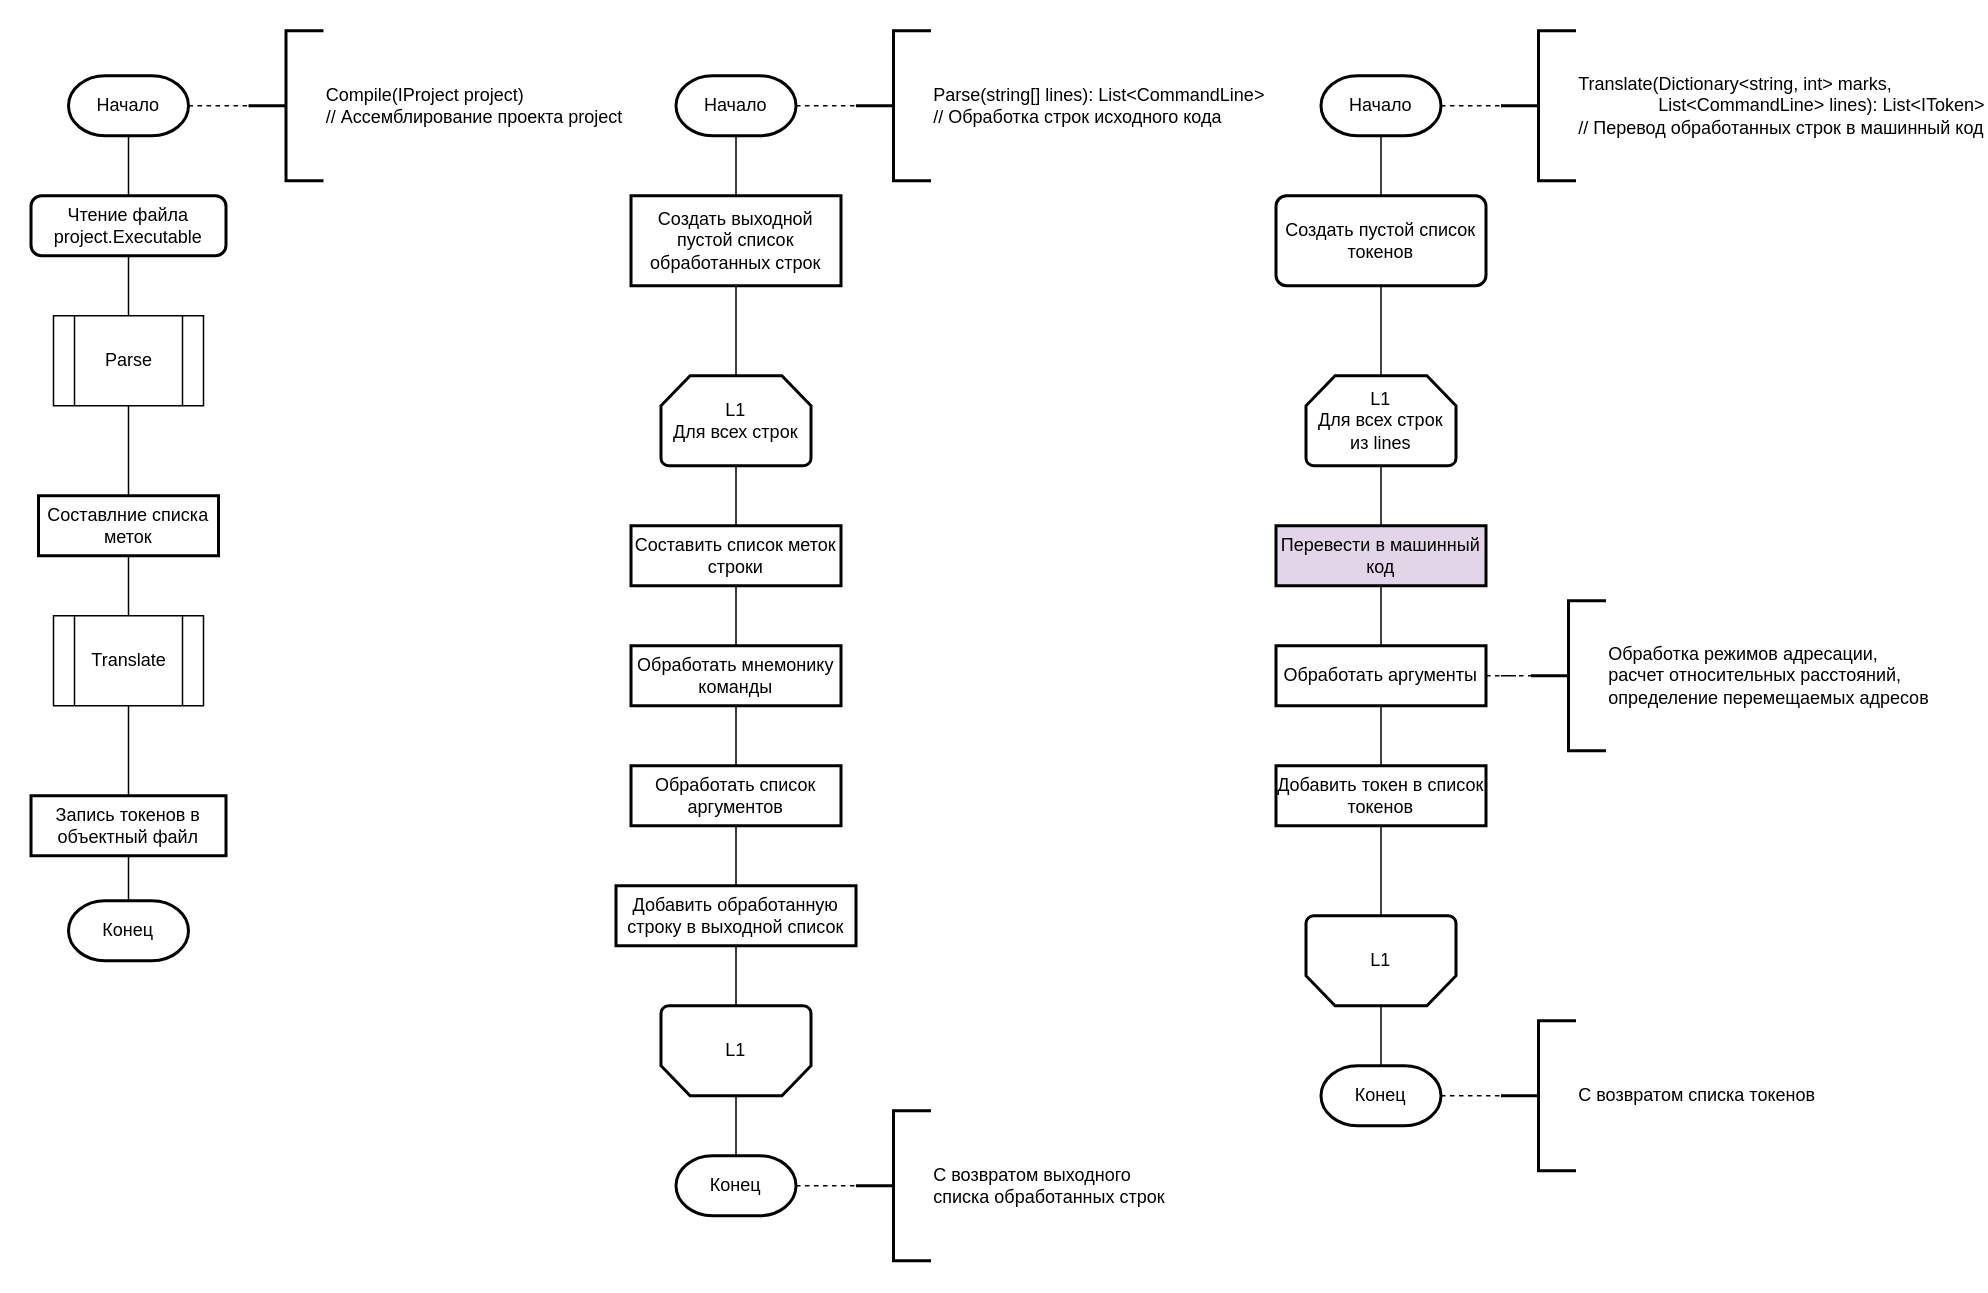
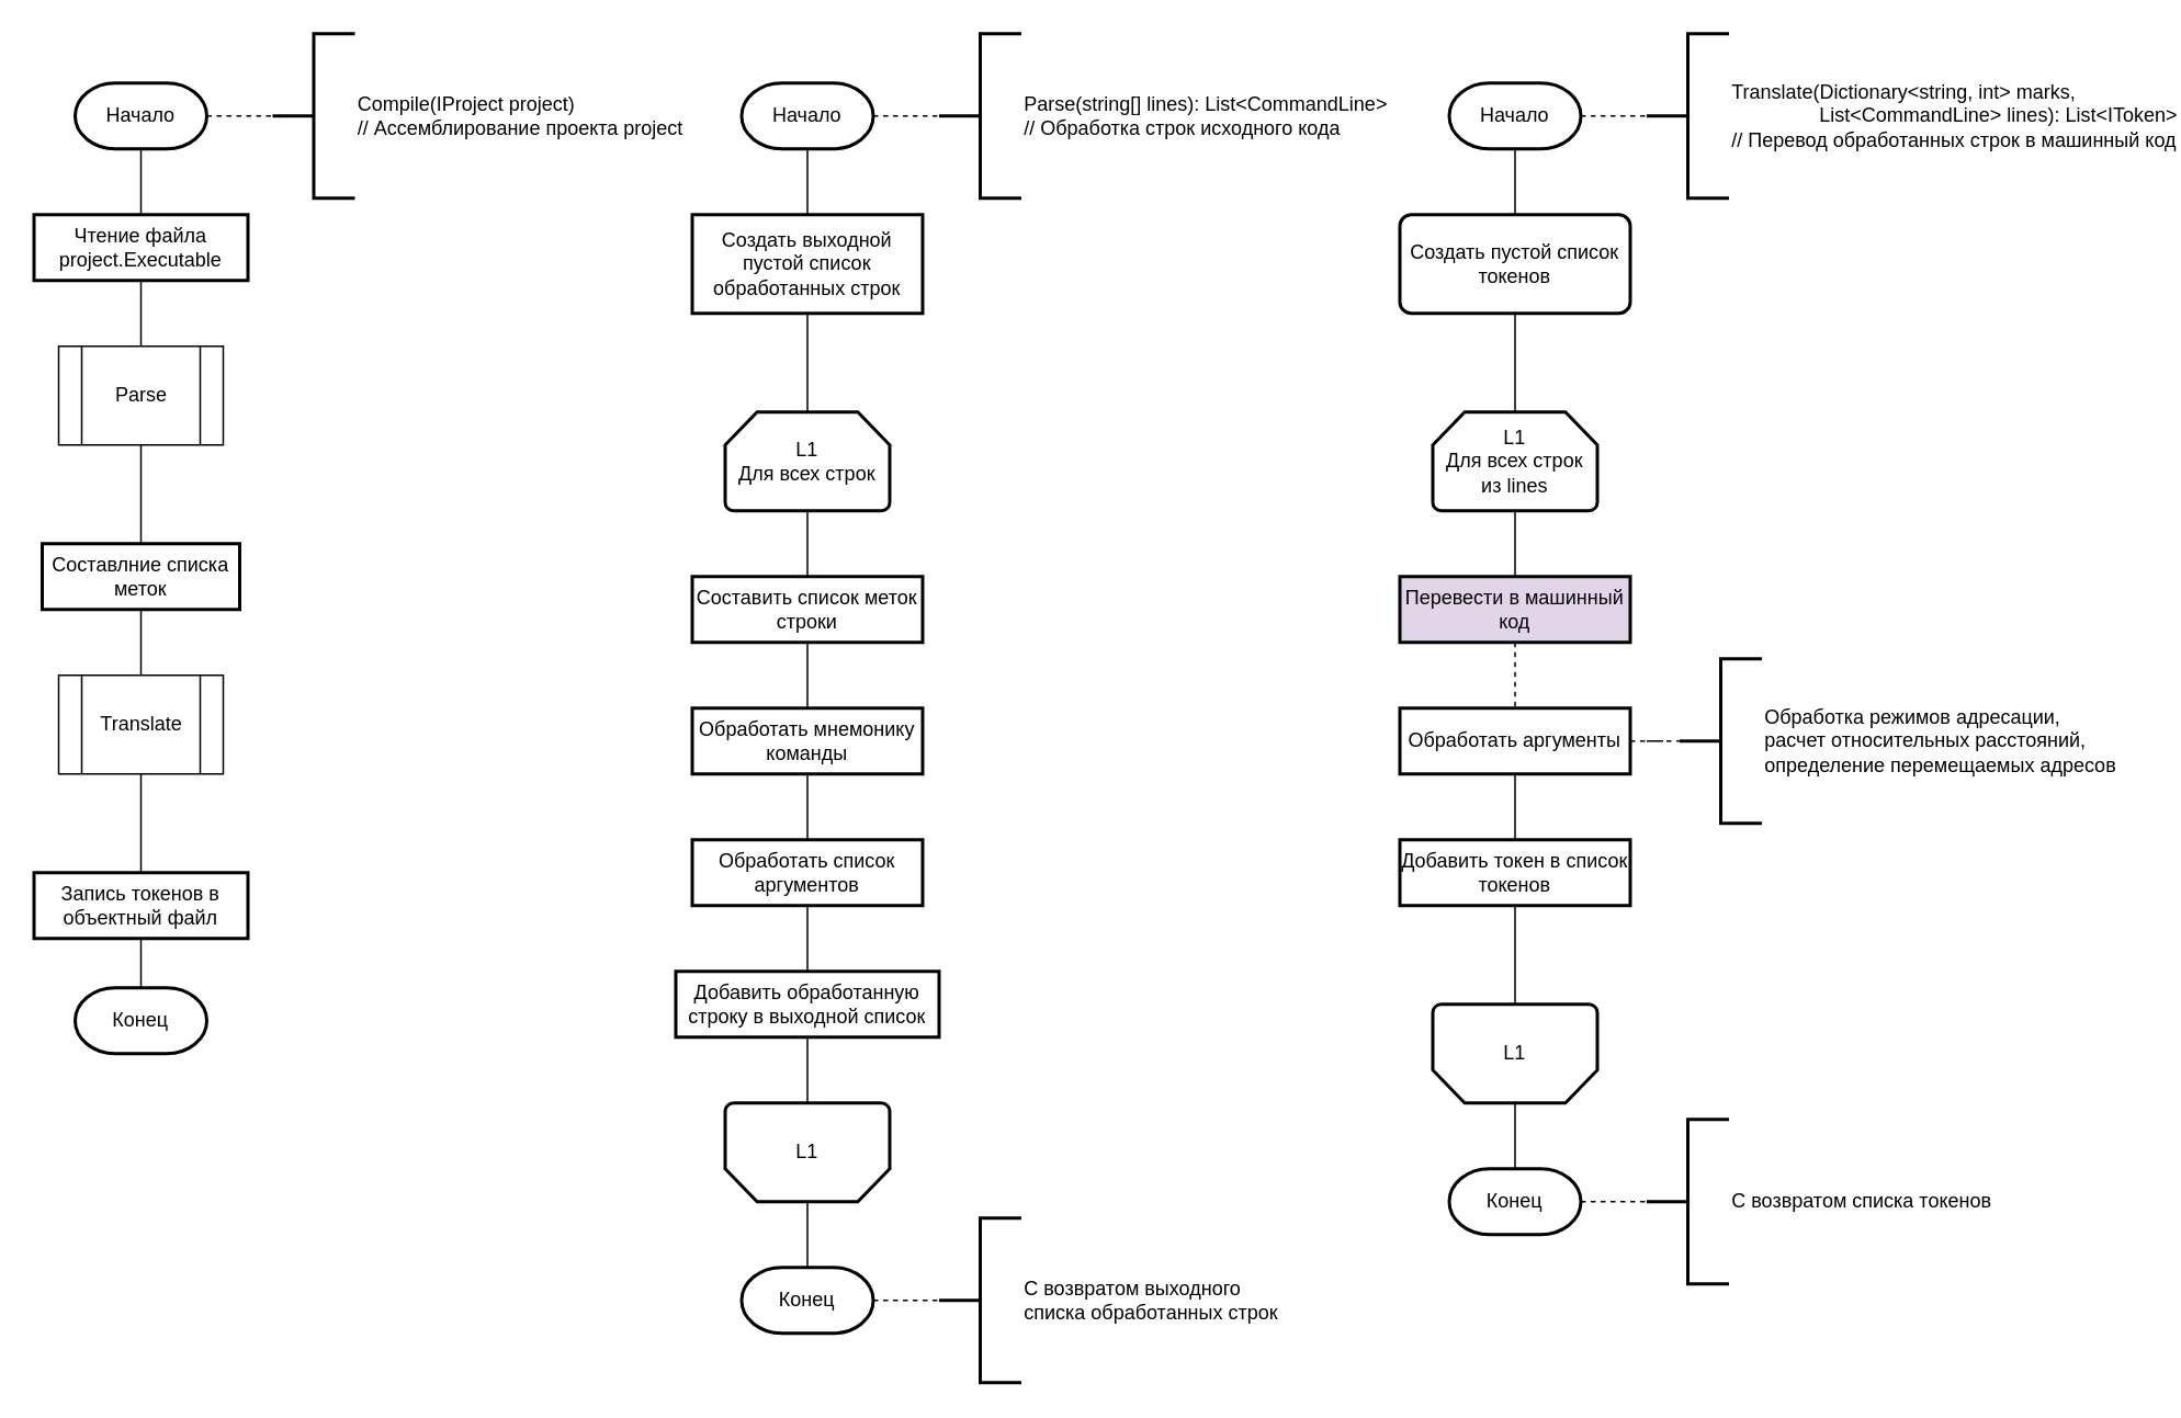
- <mxCell id="7" value="Чтение файла project.Executable" style="whiteSpace=wrap;html=1;absoluteArcSize=1;arcSize=14;strokeWidth=2;rounded=1;" parent="1" vertex="1"><mxGeometry x="20" y="130" width="130" height="40" as="geometry" /></mxCell>
+ <mxCell id="7" value="Чтение файла project.Executable" style="rounded=0;whiteSpace=wrap;html=1;absoluteArcSize=1;arcSize=14;strokeWidth=2;" parent="1" vertex="1"><mxGeometry x="20" y="130" width="130" height="40" as="geometry" /></mxCell>
- <mxCell id="46" value="" style="edgeStyle=orthogonalEdgeStyle;rounded=0;orthogonalLoop=1;jettySize=auto;html=1;endArrow=none;endFill=0;" parent="1" source="47" target="50" edge="1"><mxGeometry relative="1" as="geometry" /></mxCell>
+ <mxCell id="46" value="" style="edgeStyle=orthogonalEdgeStyle;rounded=0;orthogonalLoop=1;jettySize=auto;html=1;endArrow=none;endFill=0;dashed=1;" parent="1" source="47" target="50" edge="1"><mxGeometry relative="1" as="geometry" /></mxCell>
